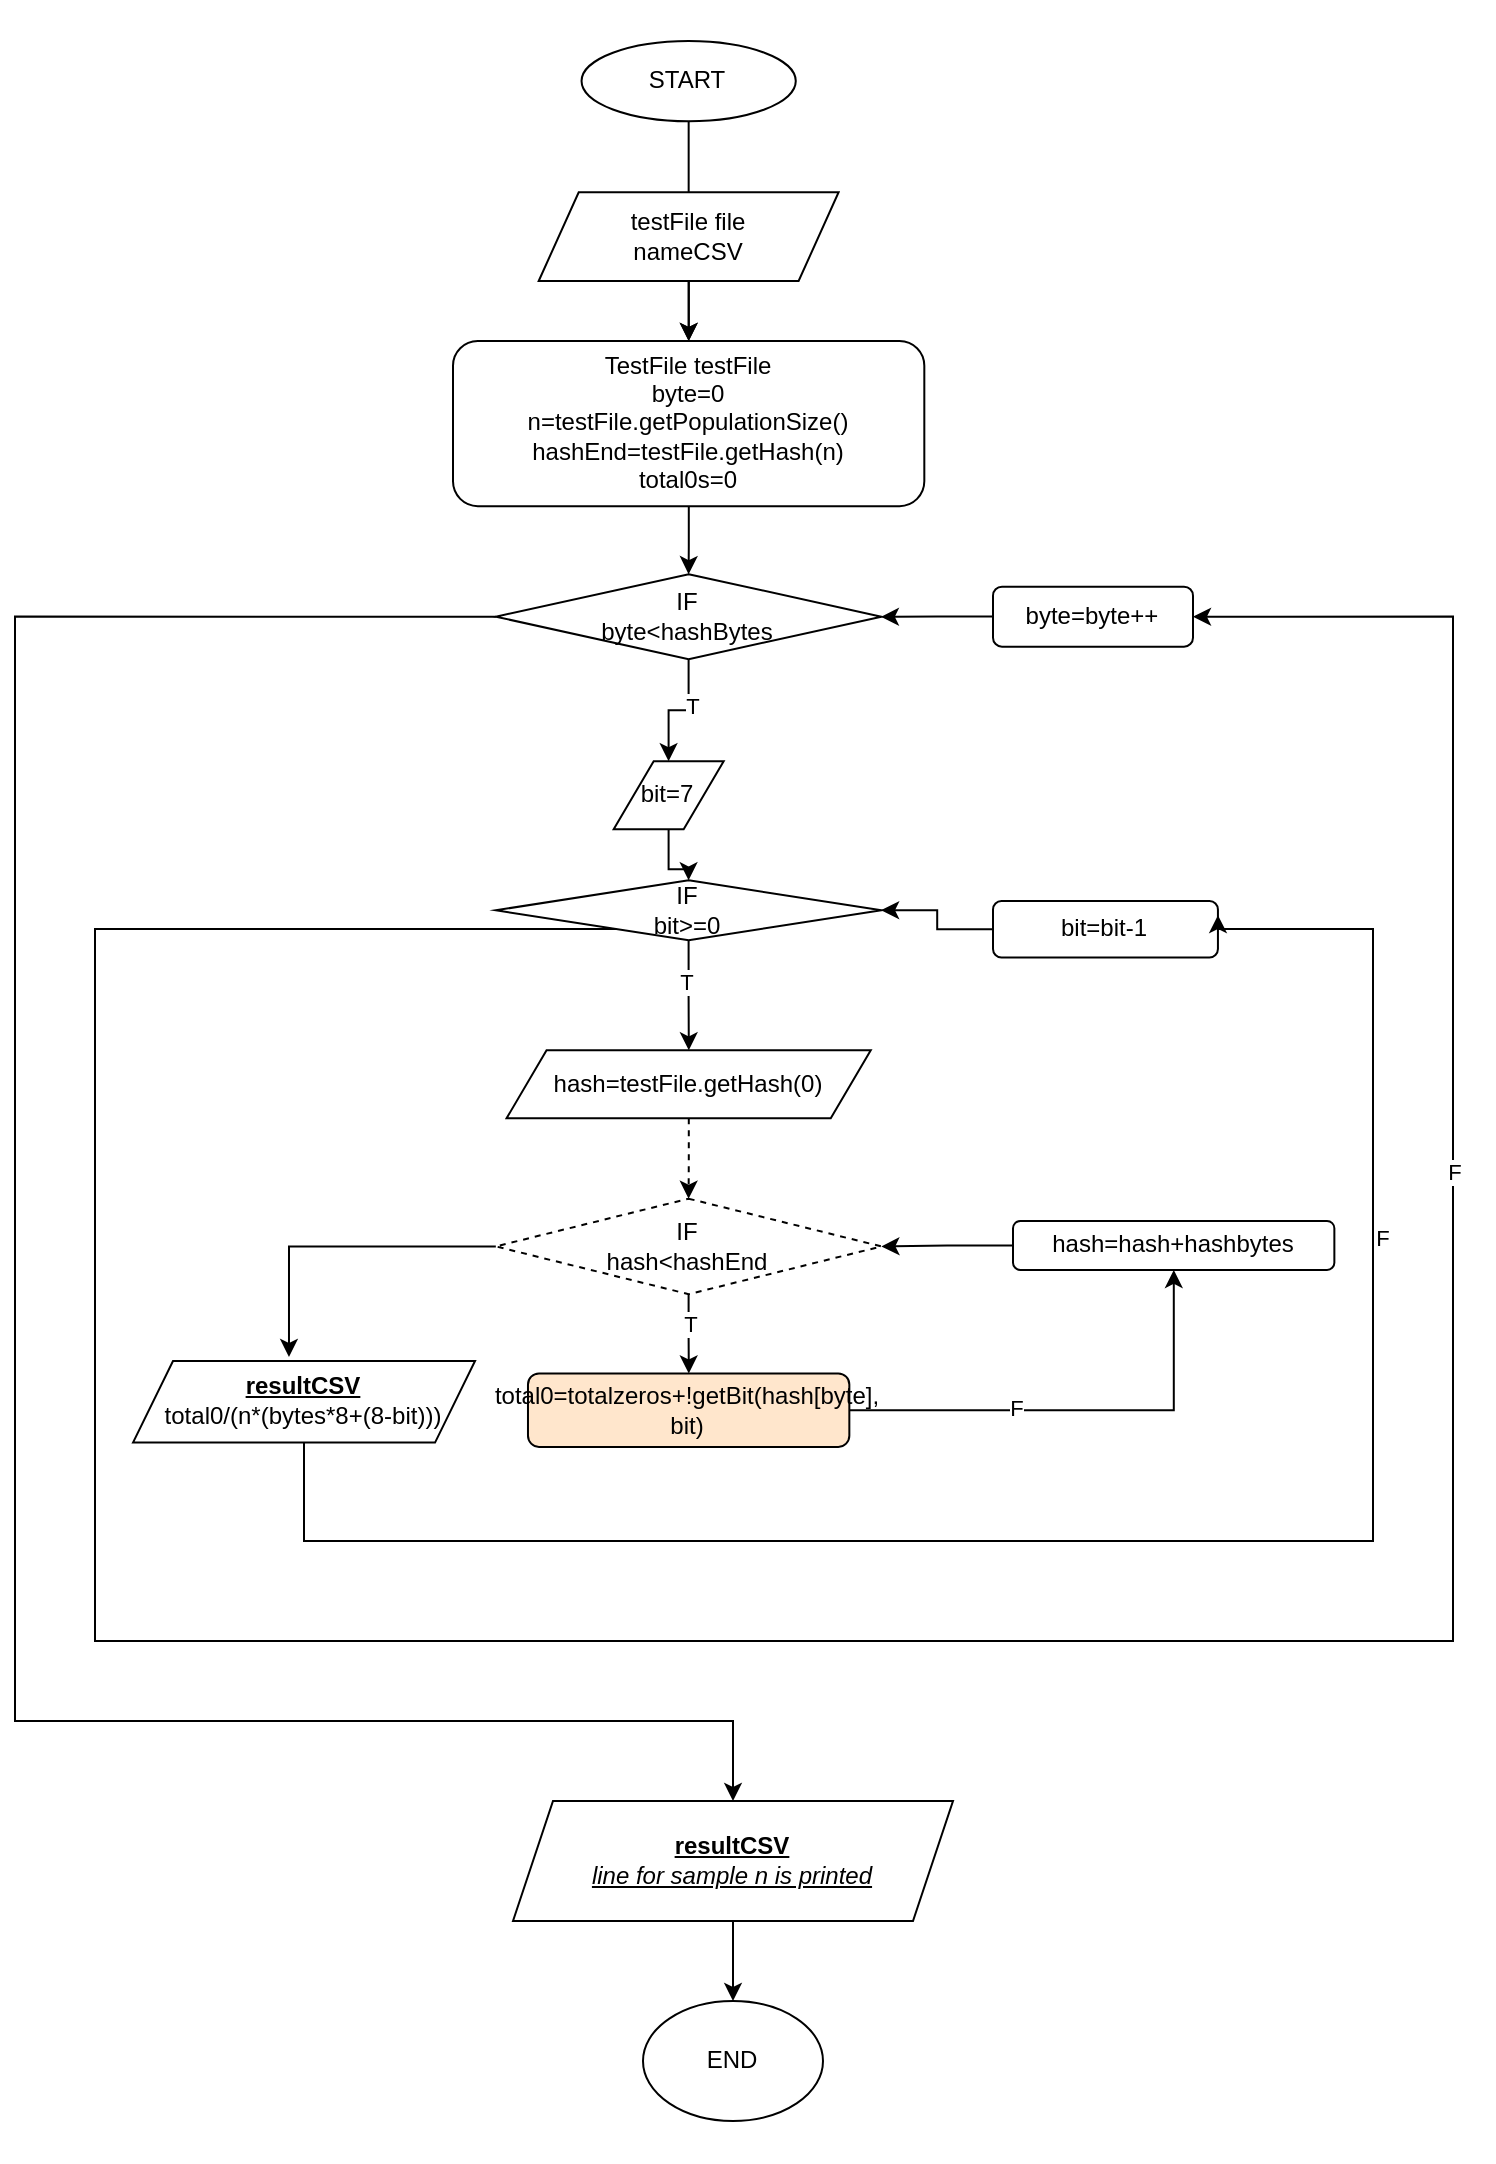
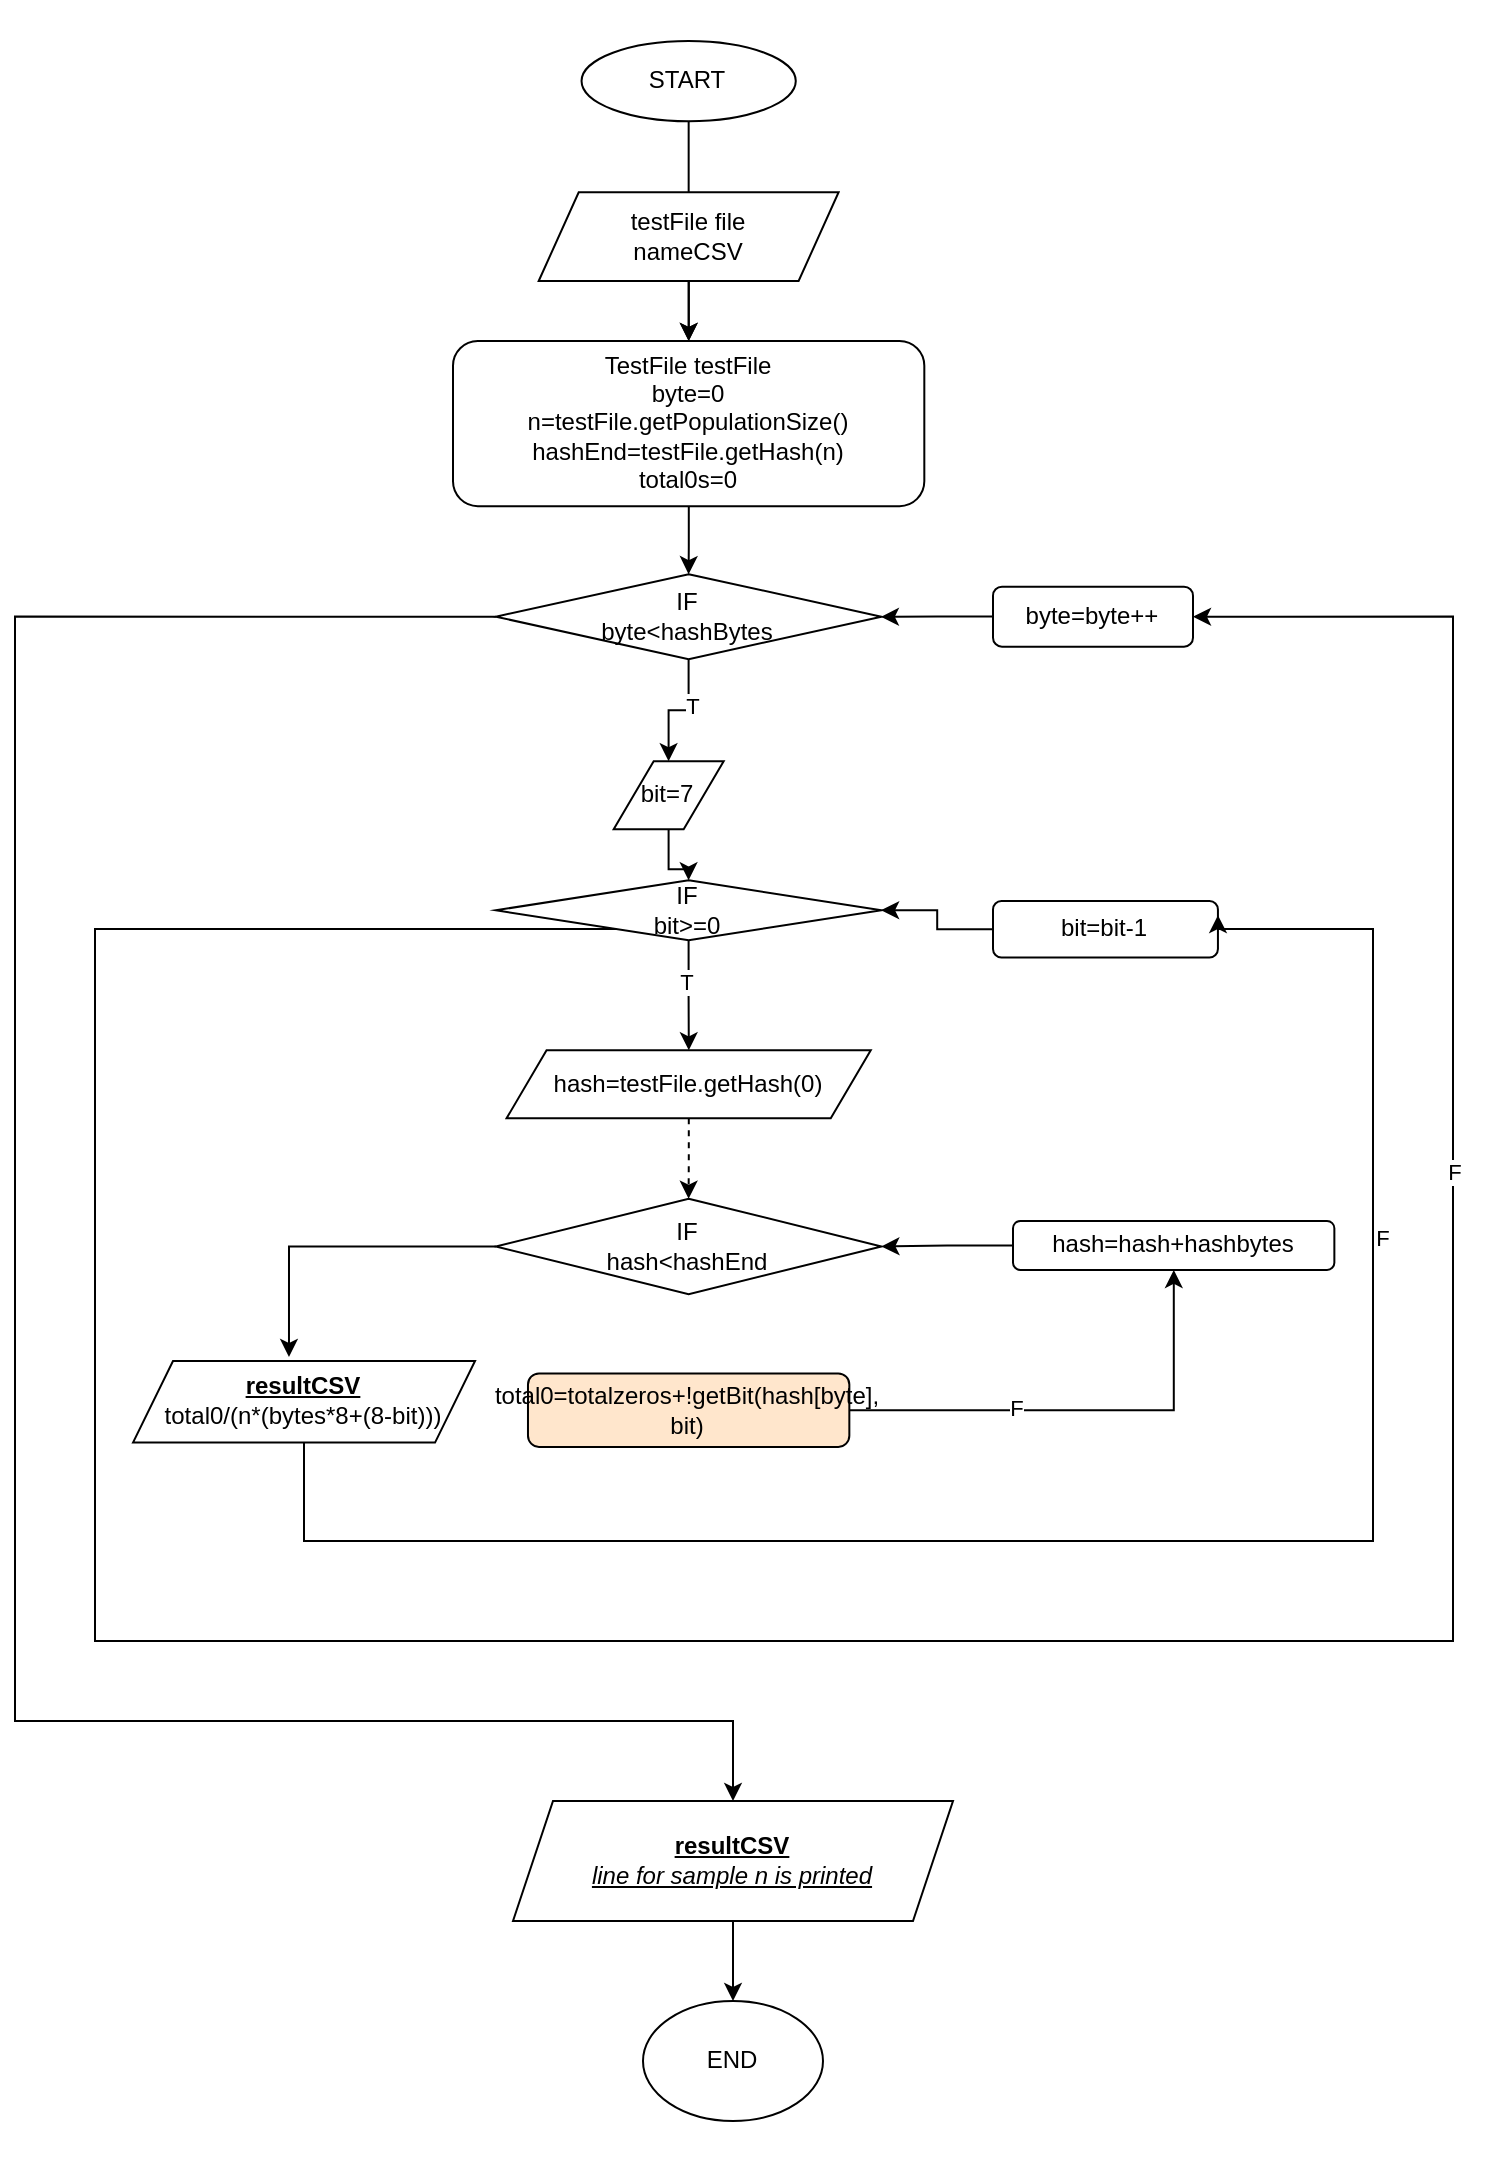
- <mxCell id="4" value="&lt;div&gt;IF&lt;/div&gt;&lt;div&gt;hash&amp;lt;hashEnd&lt;br&gt;&lt;/div&gt;" style="rhombus;whiteSpace=wrap;html=1;dashed=1;" parent="3" vertex="1"><mxGeometry y="65.67" width="192.811" height="47.76" as="geometry" /></mxCell>
+ <mxCell id="4" value="&lt;div&gt;IF&lt;/div&gt;&lt;div&gt;hash&amp;lt;hashEnd&lt;br&gt;&lt;/div&gt;" style="rhombus;whiteSpace=wrap;html=1;" parent="3" vertex="1"><mxGeometry y="65.67" width="192.811" height="47.76" as="geometry" /></mxCell>
- <mxCell id="9" value="" style="edgeStyle=orthogonalEdgeStyle;rounded=0;orthogonalLoop=1;jettySize=auto;html=1;" parent="3" source="4" target="8" edge="1"><mxGeometry relative="1" as="geometry" /></mxCell>
- <mxCell id="10" value="T" style="edgeLabel;html=1;align=center;verticalAlign=middle;resizable=0;points=[];" parent="9" vertex="1" connectable="0"><mxGeometry x="-0.245" y="1" relative="1" as="geometry"><mxPoint as="offset" /></mxGeometry></mxCell>
